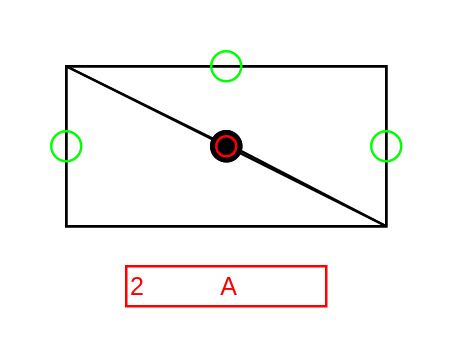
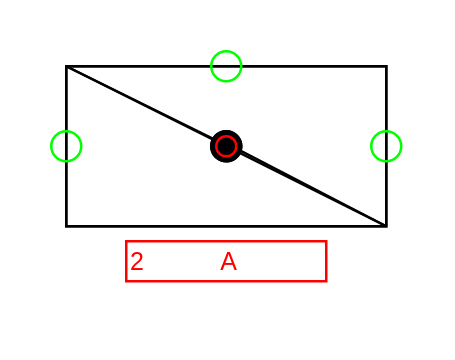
- <mxCell id="3" value="2&amp;nbsp; &amp;nbsp; &amp;nbsp; &amp;nbsp; &amp;nbsp; &amp;nbsp;A" style="rounded=0;whiteSpace=wrap;html=1;fillColor=none;strokeColor=#FF0000;fontColor=#FF0000;fontSize=10;align=left;" parent="1" vertex="1"><mxGeometry x="50" y="106" width="80" height="16" as="geometry" /></mxCell>
+ <mxCell id="3" value="2&amp;nbsp; &amp;nbsp; &amp;nbsp; &amp;nbsp; &amp;nbsp; &amp;nbsp;A" style="rounded=0;whiteSpace=wrap;html=1;fillColor=none;strokeColor=#FF0000;fontColor=#FF0000;fontSize=10;align=left;" parent="1" vertex="1"><mxGeometry x="50" y="96" width="80" height="16" as="geometry" /></mxCell>
